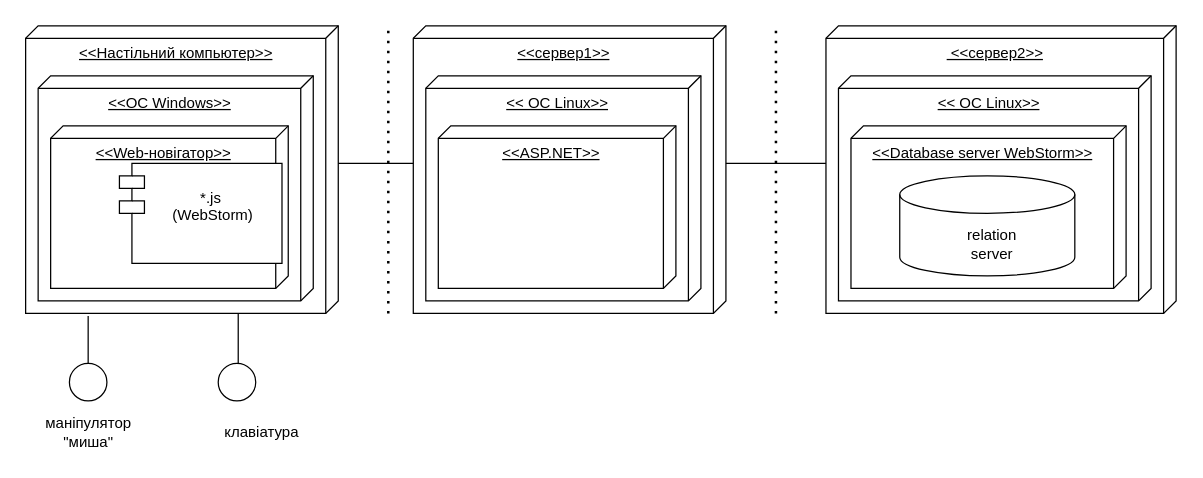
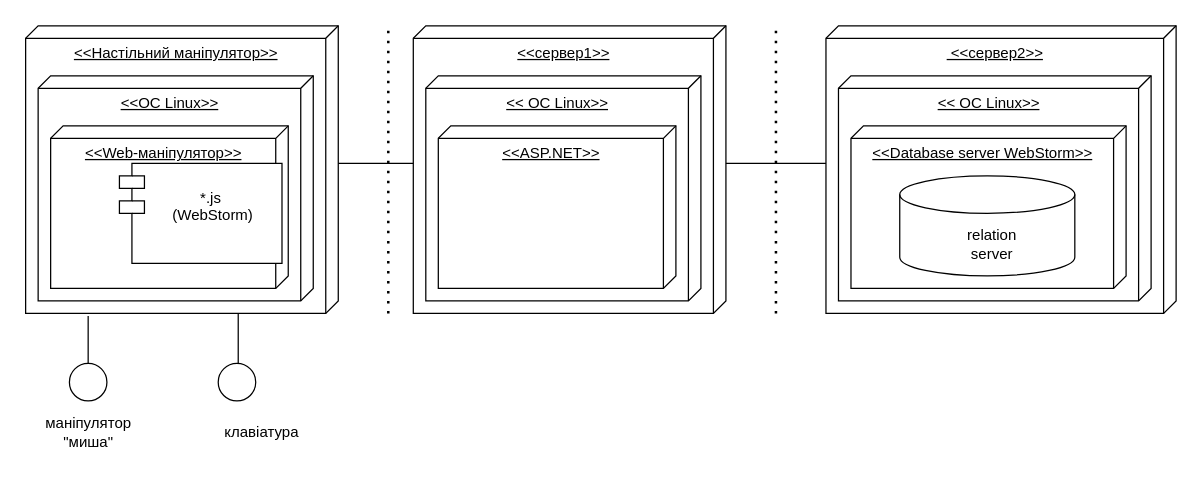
- <mxCell id="2" value="&amp;lt;&amp;lt;Настільний компьютер&amp;gt;&amp;gt;" style="verticalAlign=top;align=center;spacingTop=8;spacingLeft=2;spacingRight=12;shape=cube;size=10;direction=south;fontStyle=4;html=1;" vertex="1" parent="1"><mxGeometry x="20" y="20" width="250" height="230" as="geometry" /></mxCell>
+ <mxCell id="2" value="&amp;lt;&amp;lt;Настільний маніпулятор&amp;gt;&amp;gt;" style="verticalAlign=top;align=center;spacingTop=8;spacingLeft=2;spacingRight=12;shape=cube;size=10;direction=south;fontStyle=4;html=1;" vertex="1" parent="1"><mxGeometry x="20" y="20" width="250" height="230" as="geometry" /></mxCell>
- <mxCell id="3" value="&amp;lt;&amp;lt;ОС Windows&amp;gt;&amp;gt;" style="verticalAlign=top;align=center;spacingTop=8;spacingLeft=2;spacingRight=12;shape=cube;size=10;direction=south;fontStyle=4;html=1;" vertex="1" parent="1"><mxGeometry x="30" y="60" width="220" height="180" as="geometry" /></mxCell>
+ <mxCell id="3" value="&amp;lt;&amp;lt;ОС Linux&amp;gt;&amp;gt;" style="verticalAlign=top;align=center;spacingTop=8;spacingLeft=2;spacingRight=12;shape=cube;size=10;direction=south;fontStyle=4;html=1;" vertex="1" parent="1"><mxGeometry x="30" y="60" width="220" height="180" as="geometry" /></mxCell>
- <mxCell id="4" value="&amp;lt;&amp;lt;Web-новігатор&amp;gt;&amp;gt;" style="verticalAlign=top;align=center;spacingTop=8;spacingLeft=2;spacingRight=12;shape=cube;size=10;direction=south;fontStyle=4;html=1;" vertex="1" parent="1"><mxGeometry x="40" y="100" width="190" height="130" as="geometry" /></mxCell>
+ <mxCell id="4" value="&amp;lt;&amp;lt;Web-маніпулятор&amp;gt;&amp;gt;" style="verticalAlign=top;align=center;spacingTop=8;spacingLeft=2;spacingRight=12;shape=cube;size=10;direction=south;fontStyle=4;html=1;" vertex="1" parent="1"><mxGeometry x="40" y="100" width="190" height="130" as="geometry" /></mxCell>
